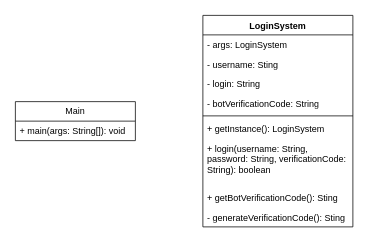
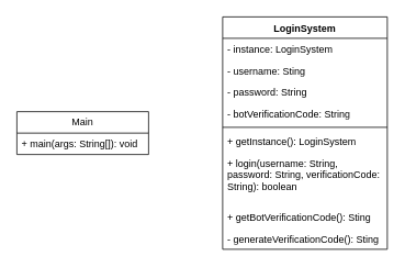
- <mxCell id="3" value="- args: LoginSystem" style="text;strokeColor=none;fillColor=none;align=left;verticalAlign=top;spacingLeft=4;spacingRight=4;overflow=hidden;rotatable=0;points=[[0,0.5],[1,0.5]];portConstraint=eastwest;whiteSpace=wrap;html=1;" vertex="1" parent="2"><mxGeometry y="26" width="200" height="26" as="geometry" /></mxCell>
+ <mxCell id="3" value="- instance: LoginSystem" style="text;strokeColor=none;fillColor=none;align=left;verticalAlign=top;spacingLeft=4;spacingRight=4;overflow=hidden;rotatable=0;points=[[0,0.5],[1,0.5]];portConstraint=eastwest;whiteSpace=wrap;html=1;" vertex="1" parent="2"><mxGeometry y="26" width="200" height="26" as="geometry" /></mxCell>
- <mxCell id="5" value="- login: String" style="text;strokeColor=none;fillColor=none;align=left;verticalAlign=top;spacingLeft=4;spacingRight=4;overflow=hidden;rotatable=0;points=[[0,0.5],[1,0.5]];portConstraint=eastwest;whiteSpace=wrap;html=1;" vertex="1" parent="2"><mxGeometry y="78" width="200" height="26" as="geometry" /></mxCell>
+ <mxCell id="5" value="- password: String" style="text;strokeColor=none;fillColor=none;align=left;verticalAlign=top;spacingLeft=4;spacingRight=4;overflow=hidden;rotatable=0;points=[[0,0.5],[1,0.5]];portConstraint=eastwest;whiteSpace=wrap;html=1;" vertex="1" parent="2"><mxGeometry y="78" width="200" height="26" as="geometry" /></mxCell>
